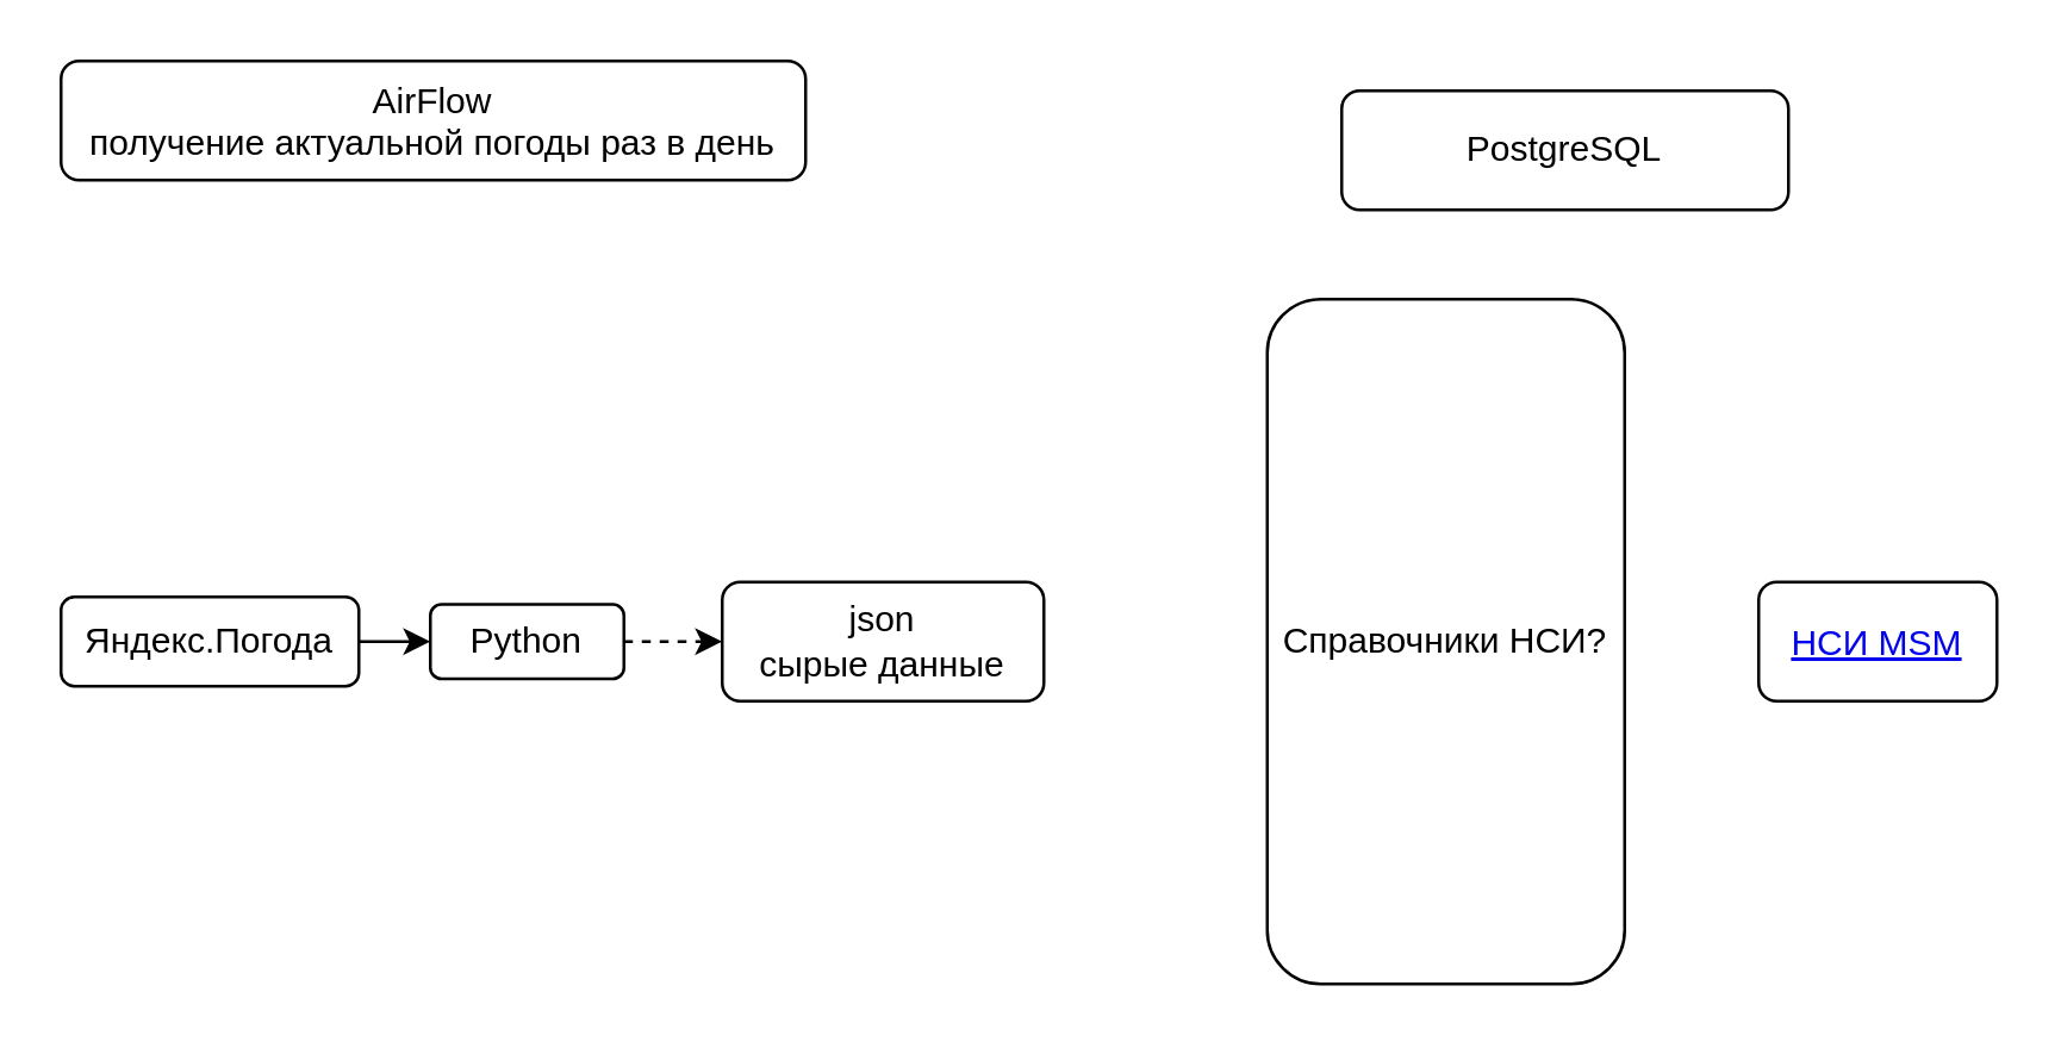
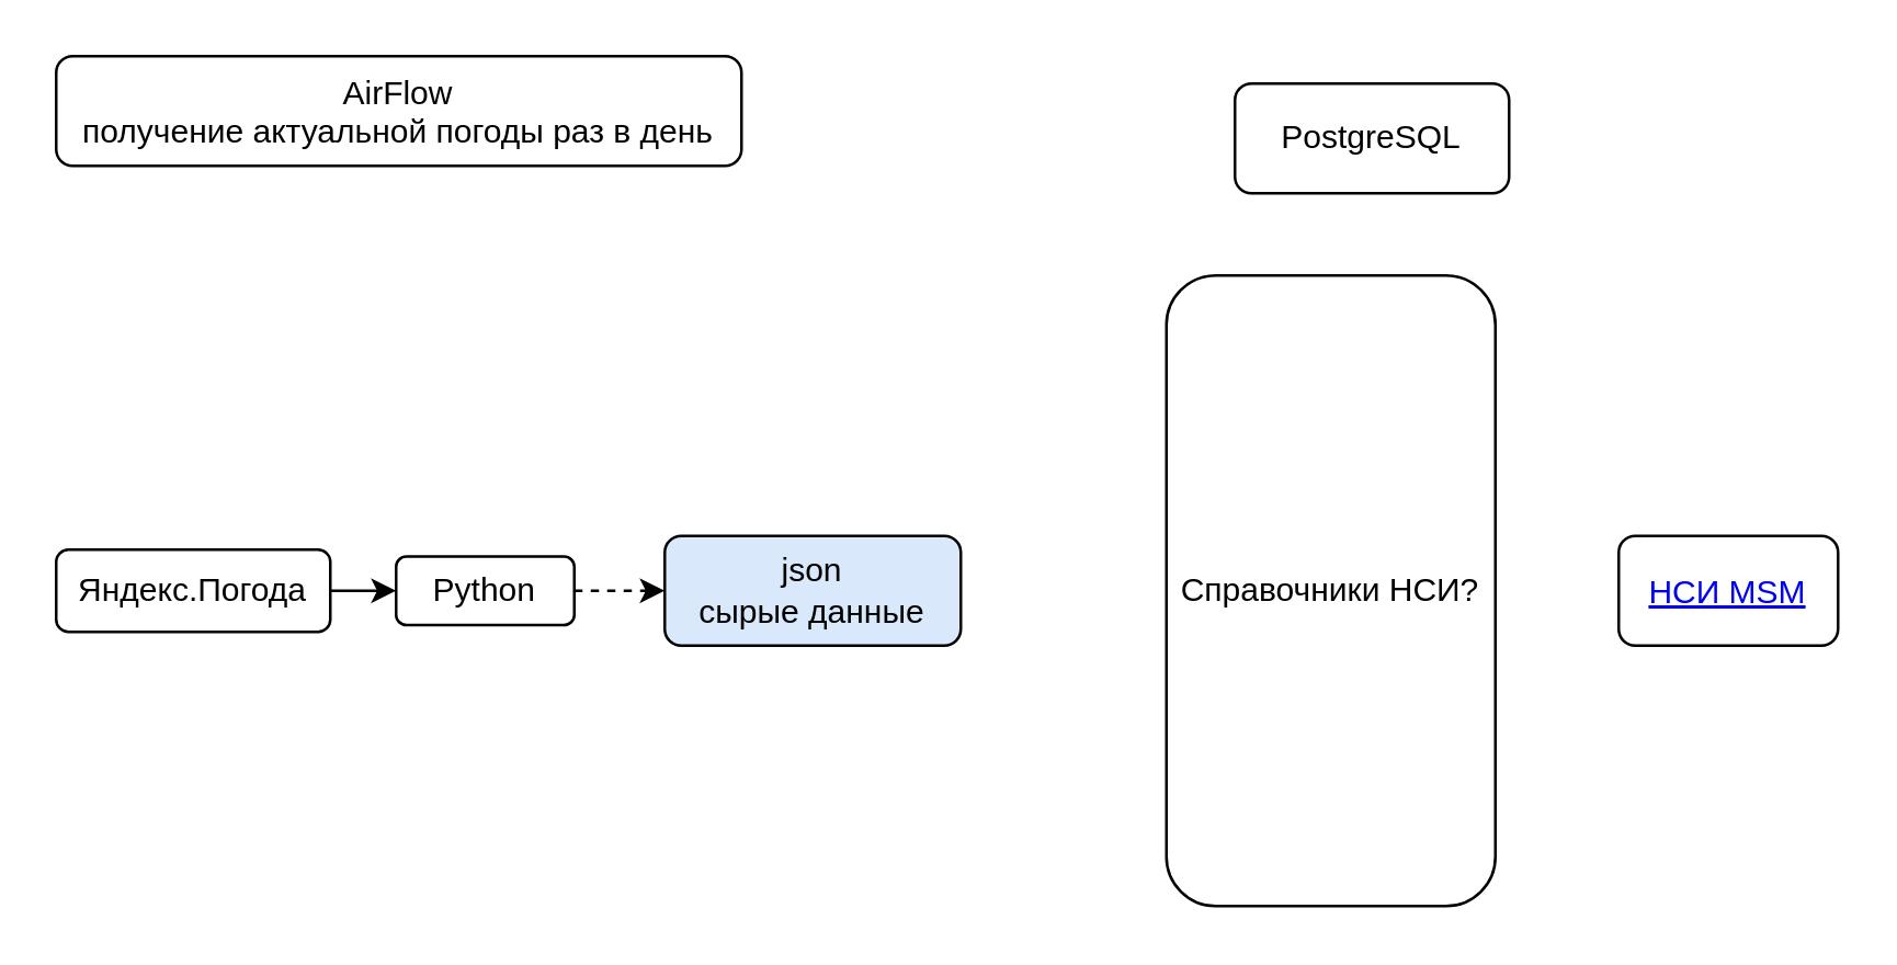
- <mxCell id="8" value="PostgreSQL" style="rounded=1;whiteSpace=wrap;html=1;" vertex="1" parent="1"><mxGeometry x="450" y="30" width="150" height="40" as="geometry" /></mxCell>
+ <mxCell id="8" value="PostgreSQL" style="rounded=1;whiteSpace=wrap;html=1;" vertex="1" parent="1"><mxGeometry x="450" y="30" width="100" height="40" as="geometry" /></mxCell>
- <mxCell id="5" value="json&lt;div&gt;сырые данные&lt;/div&gt;" style="rounded=1;whiteSpace=wrap;html=1;" vertex="1" parent="1"><mxGeometry x="242" y="195" width="108" height="40" as="geometry" /></mxCell>
+ <mxCell id="5" value="json&lt;div&gt;сырые данные&lt;/div&gt;" style="rounded=1;whiteSpace=wrap;html=1;fillColor=#dae8fc;" vertex="1" parent="1"><mxGeometry x="242" y="195" width="108" height="40" as="geometry" /></mxCell>
